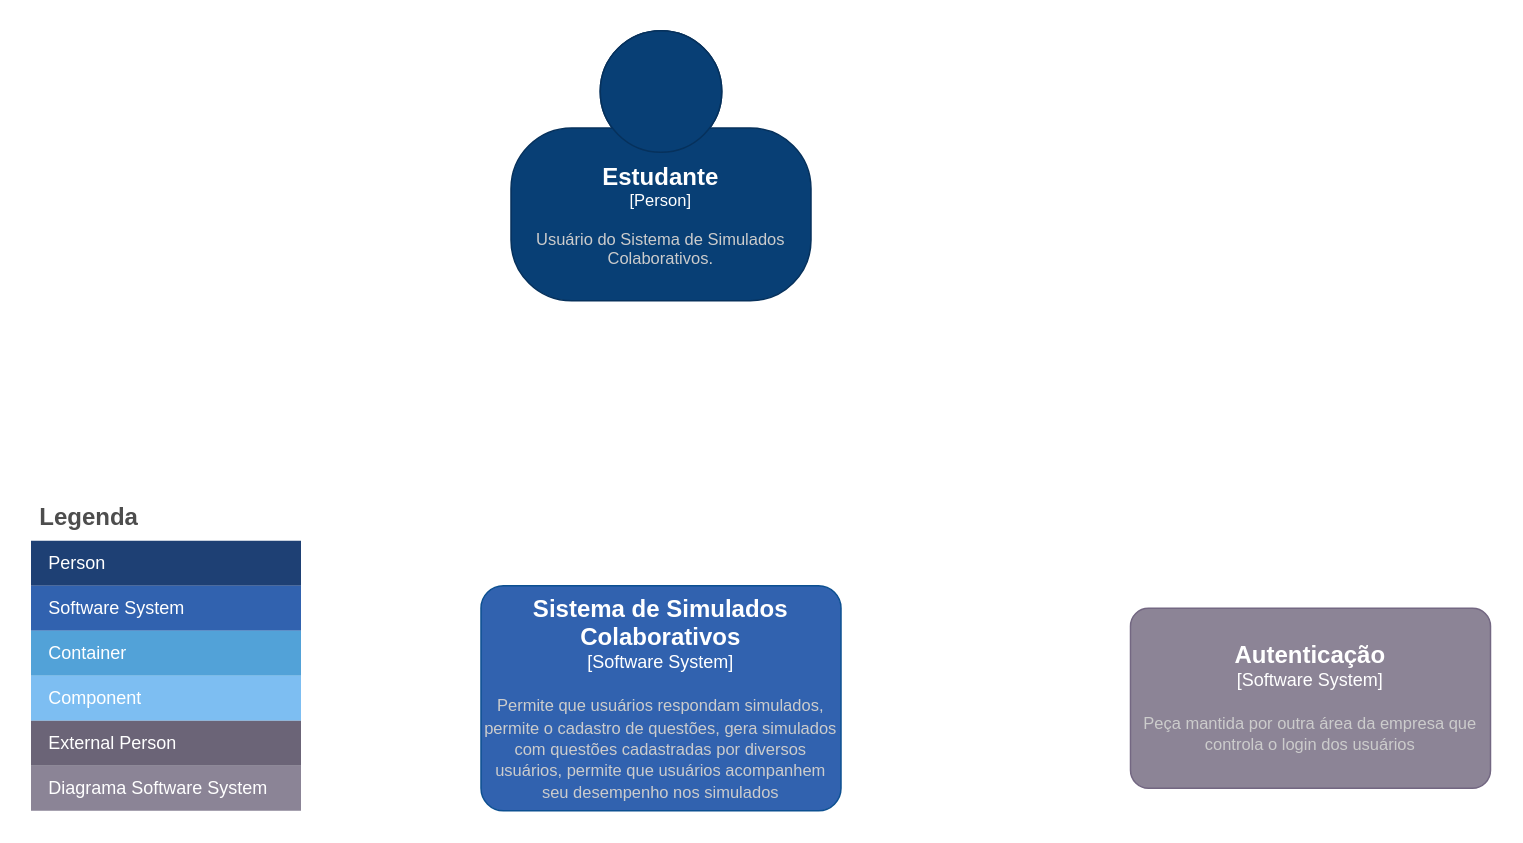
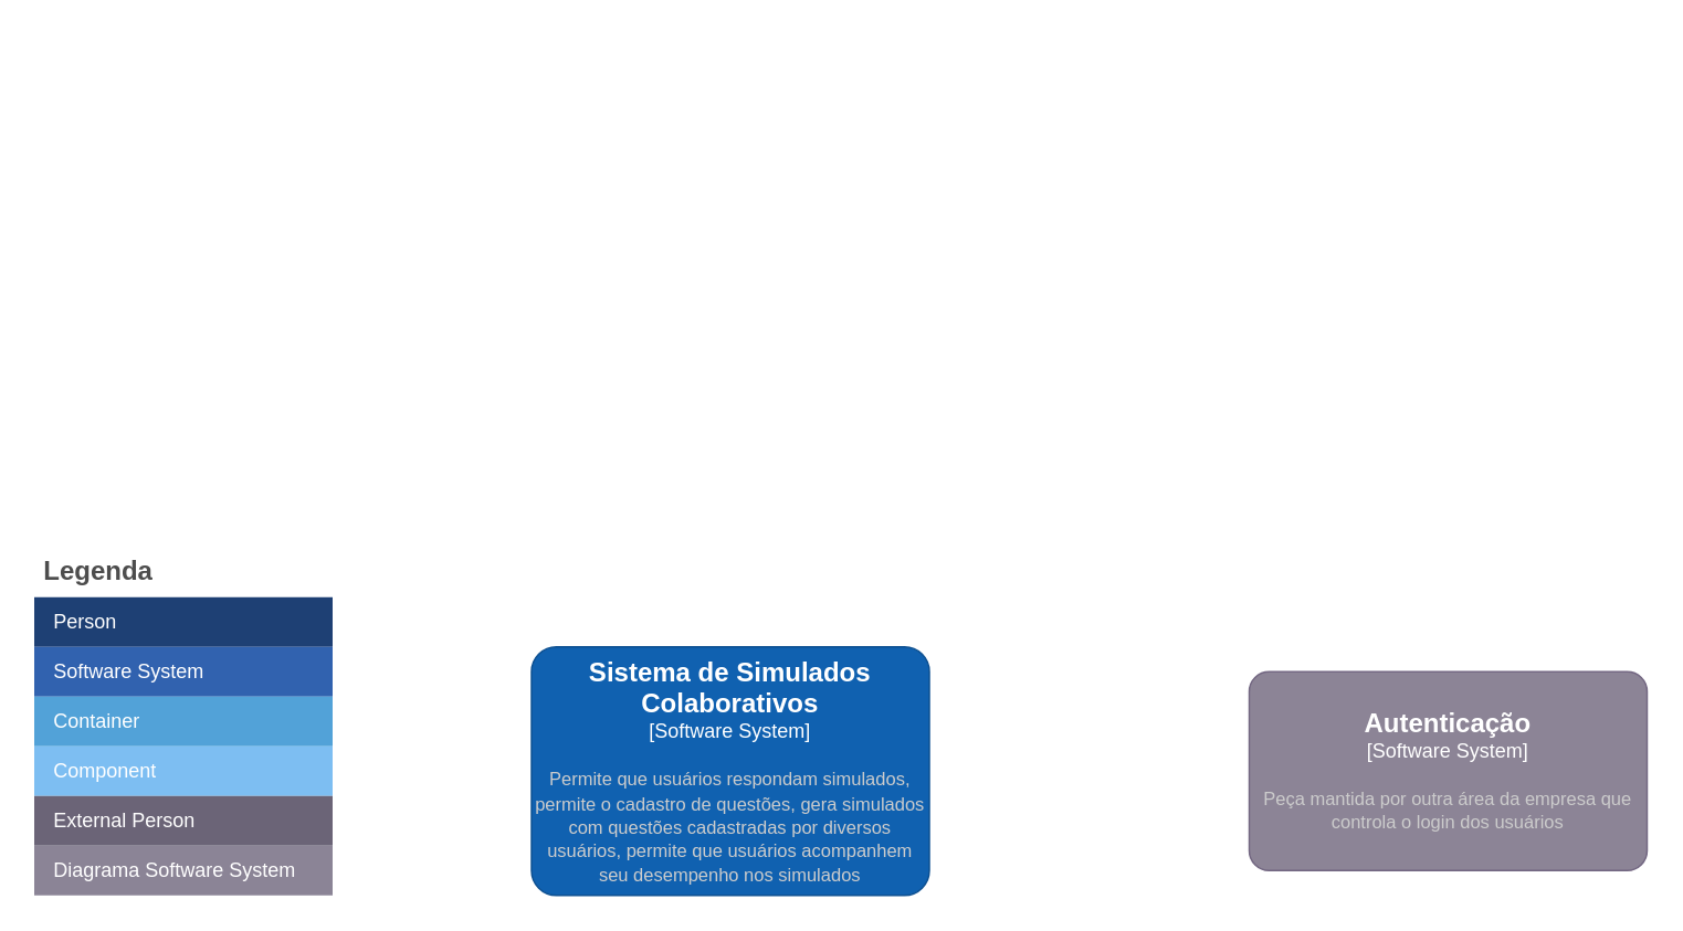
- <mxCell id="2" value="&lt;font style=&quot;font-size: 16px&quot;&gt;&lt;b&gt;Estudante&lt;/b&gt;&lt;/font&gt;&lt;div&gt;[Person]&lt;/div&gt;&lt;br&gt;&lt;div&gt;&lt;font style=&quot;font-size: 11px&quot;&gt;&lt;font color=&quot;#cccccc&quot;&gt;Usuário do Sistema de Simulados Colaborativos.&lt;/font&gt;&lt;/div&gt;" style="html=1;fontSize=11;dashed=0;whiteSpace=wrap;fillColor=#083F75;strokeColor=#06315C;fontColor=#ffffff;shape=mxgraph.c4.person2;align=center;metaEdit=1;points=[[0.5,0,0],[1,0.5,0],[1,0.75,0],[0.75,1,0],[0.5,1,0],[0.25,1,0],[0,0.75,0],[0,0.5,0]];resizable=0;" parent="1" vertex="1"><mxGeometry x="340" y="20" width="200" height="180" as="geometry" /></mxCell>
- <mxCell id="3" value="&lt;font style=&quot;font-size: 16px&quot;&gt;&lt;b&gt;Sistema de Simulados Colaborativos&lt;/b&gt;&lt;/font&gt;&lt;div&gt;[Software System]&lt;/div&gt;&lt;br&gt;&lt;div&gt;&lt;font style=&quot;font-size: 11px&quot;&gt;&lt;font color=&quot;#cccccc&quot;&gt;Permite que usuários respondam simulados, permite o cadastro de questões, gera simulados com questões cadastradas por diversos usuários, permite que usuários acompanhem seu desempenho nos simulados&lt;/font&gt;&lt;/div&gt;" style="rounded=1;whiteSpace=wrap;html=1;labelBackgroundColor=none;fillColor=#3162af;fontColor=#ffffff;align=center;arcSize=10;strokeColor=#0D5091;metaEdit=1;resizable=1;points=[[0.25,0,0],[0.5,0,0],[0.75,0,0],[1,0.25,0],[1,0.5,0],[1,0.75,0],[0.75,1,0],[0.5,1,0],[0.25,1,0],[0,0.75,0],[0,0.5,0],[0,0.25,0]];imageWidth=24;imageHeight=24;" parent="1" vertex="1"><mxGeometry x="320" y="390" width="240" height="150" as="geometry" /></mxCell>
+ <mxCell id="3" value="&lt;font style=&quot;font-size: 16px&quot;&gt;&lt;b&gt;Sistema de Simulados Colaborativos&lt;/b&gt;&lt;/font&gt;&lt;div&gt;[Software System]&lt;/div&gt;&lt;br&gt;&lt;div&gt;&lt;font style=&quot;font-size: 11px&quot;&gt;&lt;font color=&quot;#cccccc&quot;&gt;Permite que usuários respondam simulados, permite o cadastro de questões, gera simulados com questões cadastradas por diversos usuários, permite que usuários acompanhem seu desempenho nos simulados&lt;/font&gt;&lt;/div&gt;" style="rounded=1;whiteSpace=wrap;html=1;labelBackgroundColor=none;fillColor=#1061B0;fontColor=#ffffff;align=center;arcSize=10;strokeColor=#0D5091;metaEdit=1;resizable=1;points=[[0.25,0,0],[0.5,0,0],[0.75,0,0],[1,0.25,0],[1,0.5,0],[1,0.75,0],[0.75,1,0],[0.5,1,0],[0.25,1,0],[0,0.75,0],[0,0.5,0],[0,0.25,0]];imageWidth=24;imageHeight=24;" parent="1" vertex="1"><mxGeometry x="320" y="390" width="240" height="150" as="geometry" /></mxCell>
